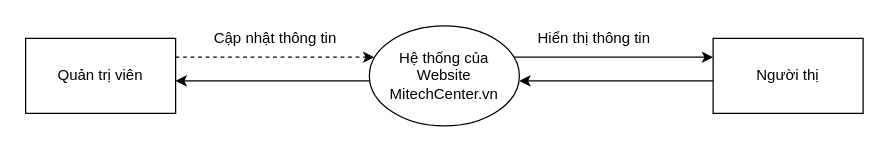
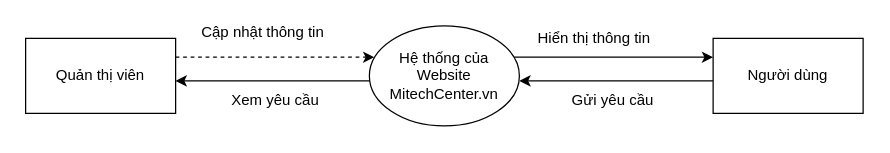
- <mxCell id="9" value="Cập nhật thông tin" style="text;html=1;strokeColor=none;fillColor=none;align=center;verticalAlign=middle;whiteSpace=wrap;rounded=0;" vertex="1" parent="1"><mxGeometry x="160" y="20" width="120" height="20" as="geometry" /></mxCell>
+ <mxCell id="9" value="Cập nhật thông tin" style="text;html=1;strokeColor=none;fillColor=none;align=center;verticalAlign=middle;whiteSpace=wrap;rounded=0;" vertex="1" parent="1"><mxGeometry x="150" y="15" width="120" height="20" as="geometry" /></mxCell>
- <mxCell id="4" value="Quản trị viên" style="rounded=0;whiteSpace=wrap;html=1;" parent="1" vertex="1"><mxGeometry x="20" y="30" width="120" height="60" as="geometry" /></mxCell>
+ <mxCell id="4" value="Quản thị viên" style="rounded=0;whiteSpace=wrap;html=1;" parent="1" vertex="1"><mxGeometry x="20" y="30" width="120" height="60" as="geometry" /></mxCell>
- <mxCell id="5" value="Người thị" style="rounded=0;whiteSpace=wrap;html=1;" parent="1" vertex="1"><mxGeometry x="570" y="30" width="120" height="60" as="geometry" /></mxCell>
+ <mxCell id="5" value="Người dùng" style="rounded=0;whiteSpace=wrap;html=1;" parent="1" vertex="1"><mxGeometry x="570" y="30" width="120" height="60" as="geometry" /></mxCell>
+ <mxCell id="12" value="Xem yêu cầu" style="text;html=1;strokeColor=none;fillColor=none;align=center;verticalAlign=middle;whiteSpace=wrap;rounded=0;" vertex="1" parent="1"><mxGeometry x="170" y="70" width="100" height="20" as="geometry" /></mxCell>
+ <mxCell id="11" value="Gửi yêu cầu" style="text;html=1;strokeColor=none;fillColor=none;align=center;verticalAlign=middle;whiteSpace=wrap;rounded=0;" vertex="1" parent="1"><mxGeometry x="450" y="70" width="80" height="20" as="geometry" /></mxCell>
